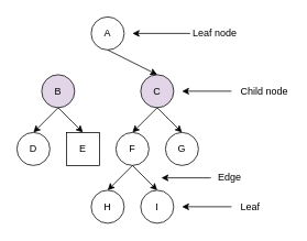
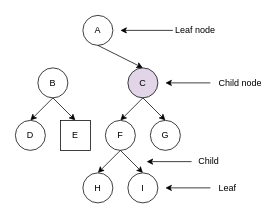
- <mxCell id="3" value="B" style="ellipse;whiteSpace=wrap;html=1;aspect=fixed;fillColor=#e1d5e7;" vertex="1" parent="1"><mxGeometry x="50" y="90" width="40" height="40" as="geometry" /></mxCell>
+ <mxCell id="3" value="B" style="ellipse;whiteSpace=wrap;html=1;aspect=fixed;" vertex="1" parent="1"><mxGeometry x="50" y="90" width="40" height="40" as="geometry" /></mxCell>
- <mxCell id="22" value="Edge" style="text;html=1;strokeColor=none;fillColor=none;align=center;verticalAlign=middle;whiteSpace=wrap;rounded=0;" vertex="1" parent="1"><mxGeometry x="248" y="200" width="60" height="30" as="geometry" /></mxCell>
+ <mxCell id="22" value="Child" style="text;html=1;strokeColor=none;fillColor=none;align=center;verticalAlign=middle;whiteSpace=wrap;rounded=0;" vertex="1" parent="1"><mxGeometry x="248" y="200" width="60" height="30" as="geometry" /></mxCell>
